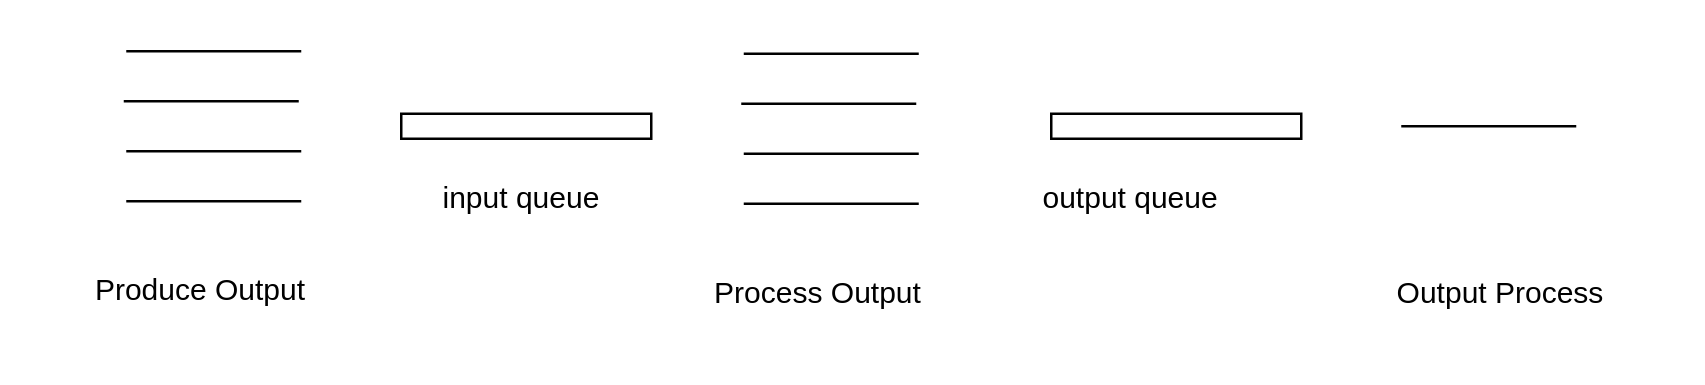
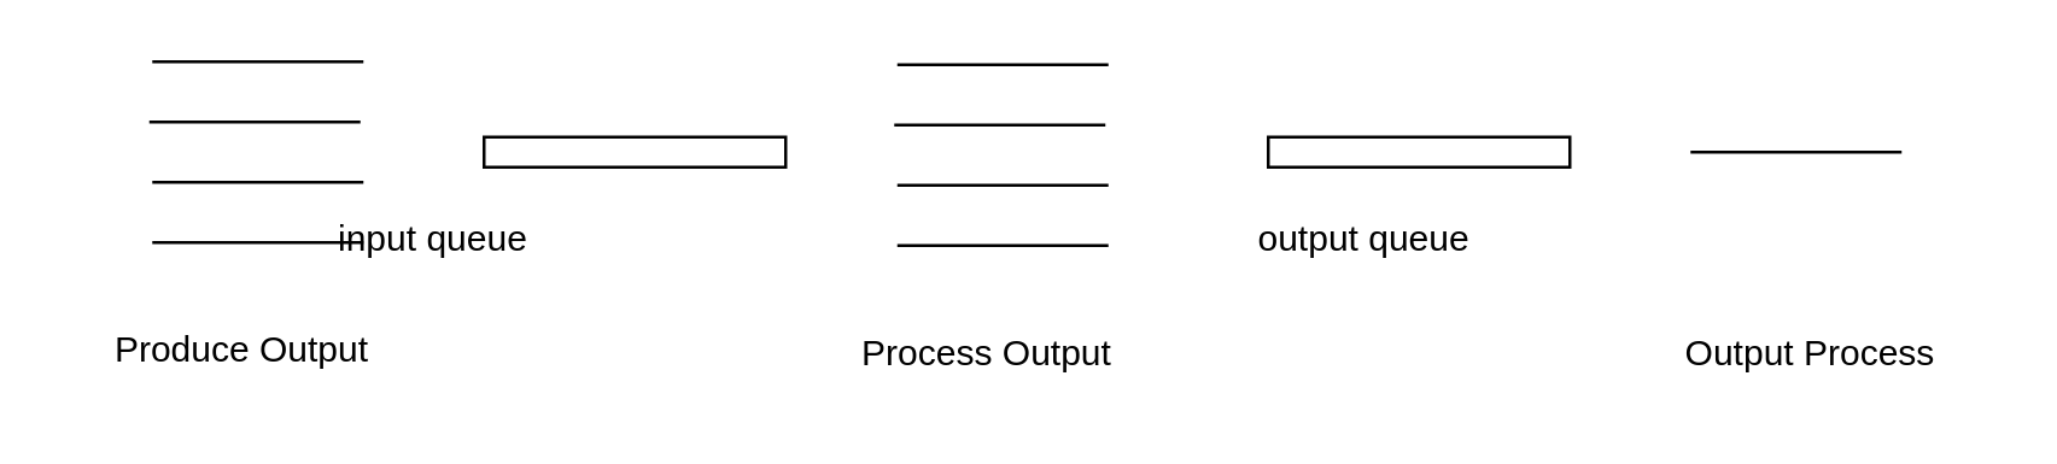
- <mxCell id="8" value="input queue" style="text;whiteSpace=wrap;html=1;" vertex="1" parent="1"><mxGeometry x="175" y="65" width="70" height="20" as="geometry" /></mxCell>
+ <mxCell id="8" value="input queue" style="text;whiteSpace=wrap;html=1;" vertex="1" parent="1"><mxGeometry x="110" y="65" width="70" height="20" as="geometry" /></mxCell>
